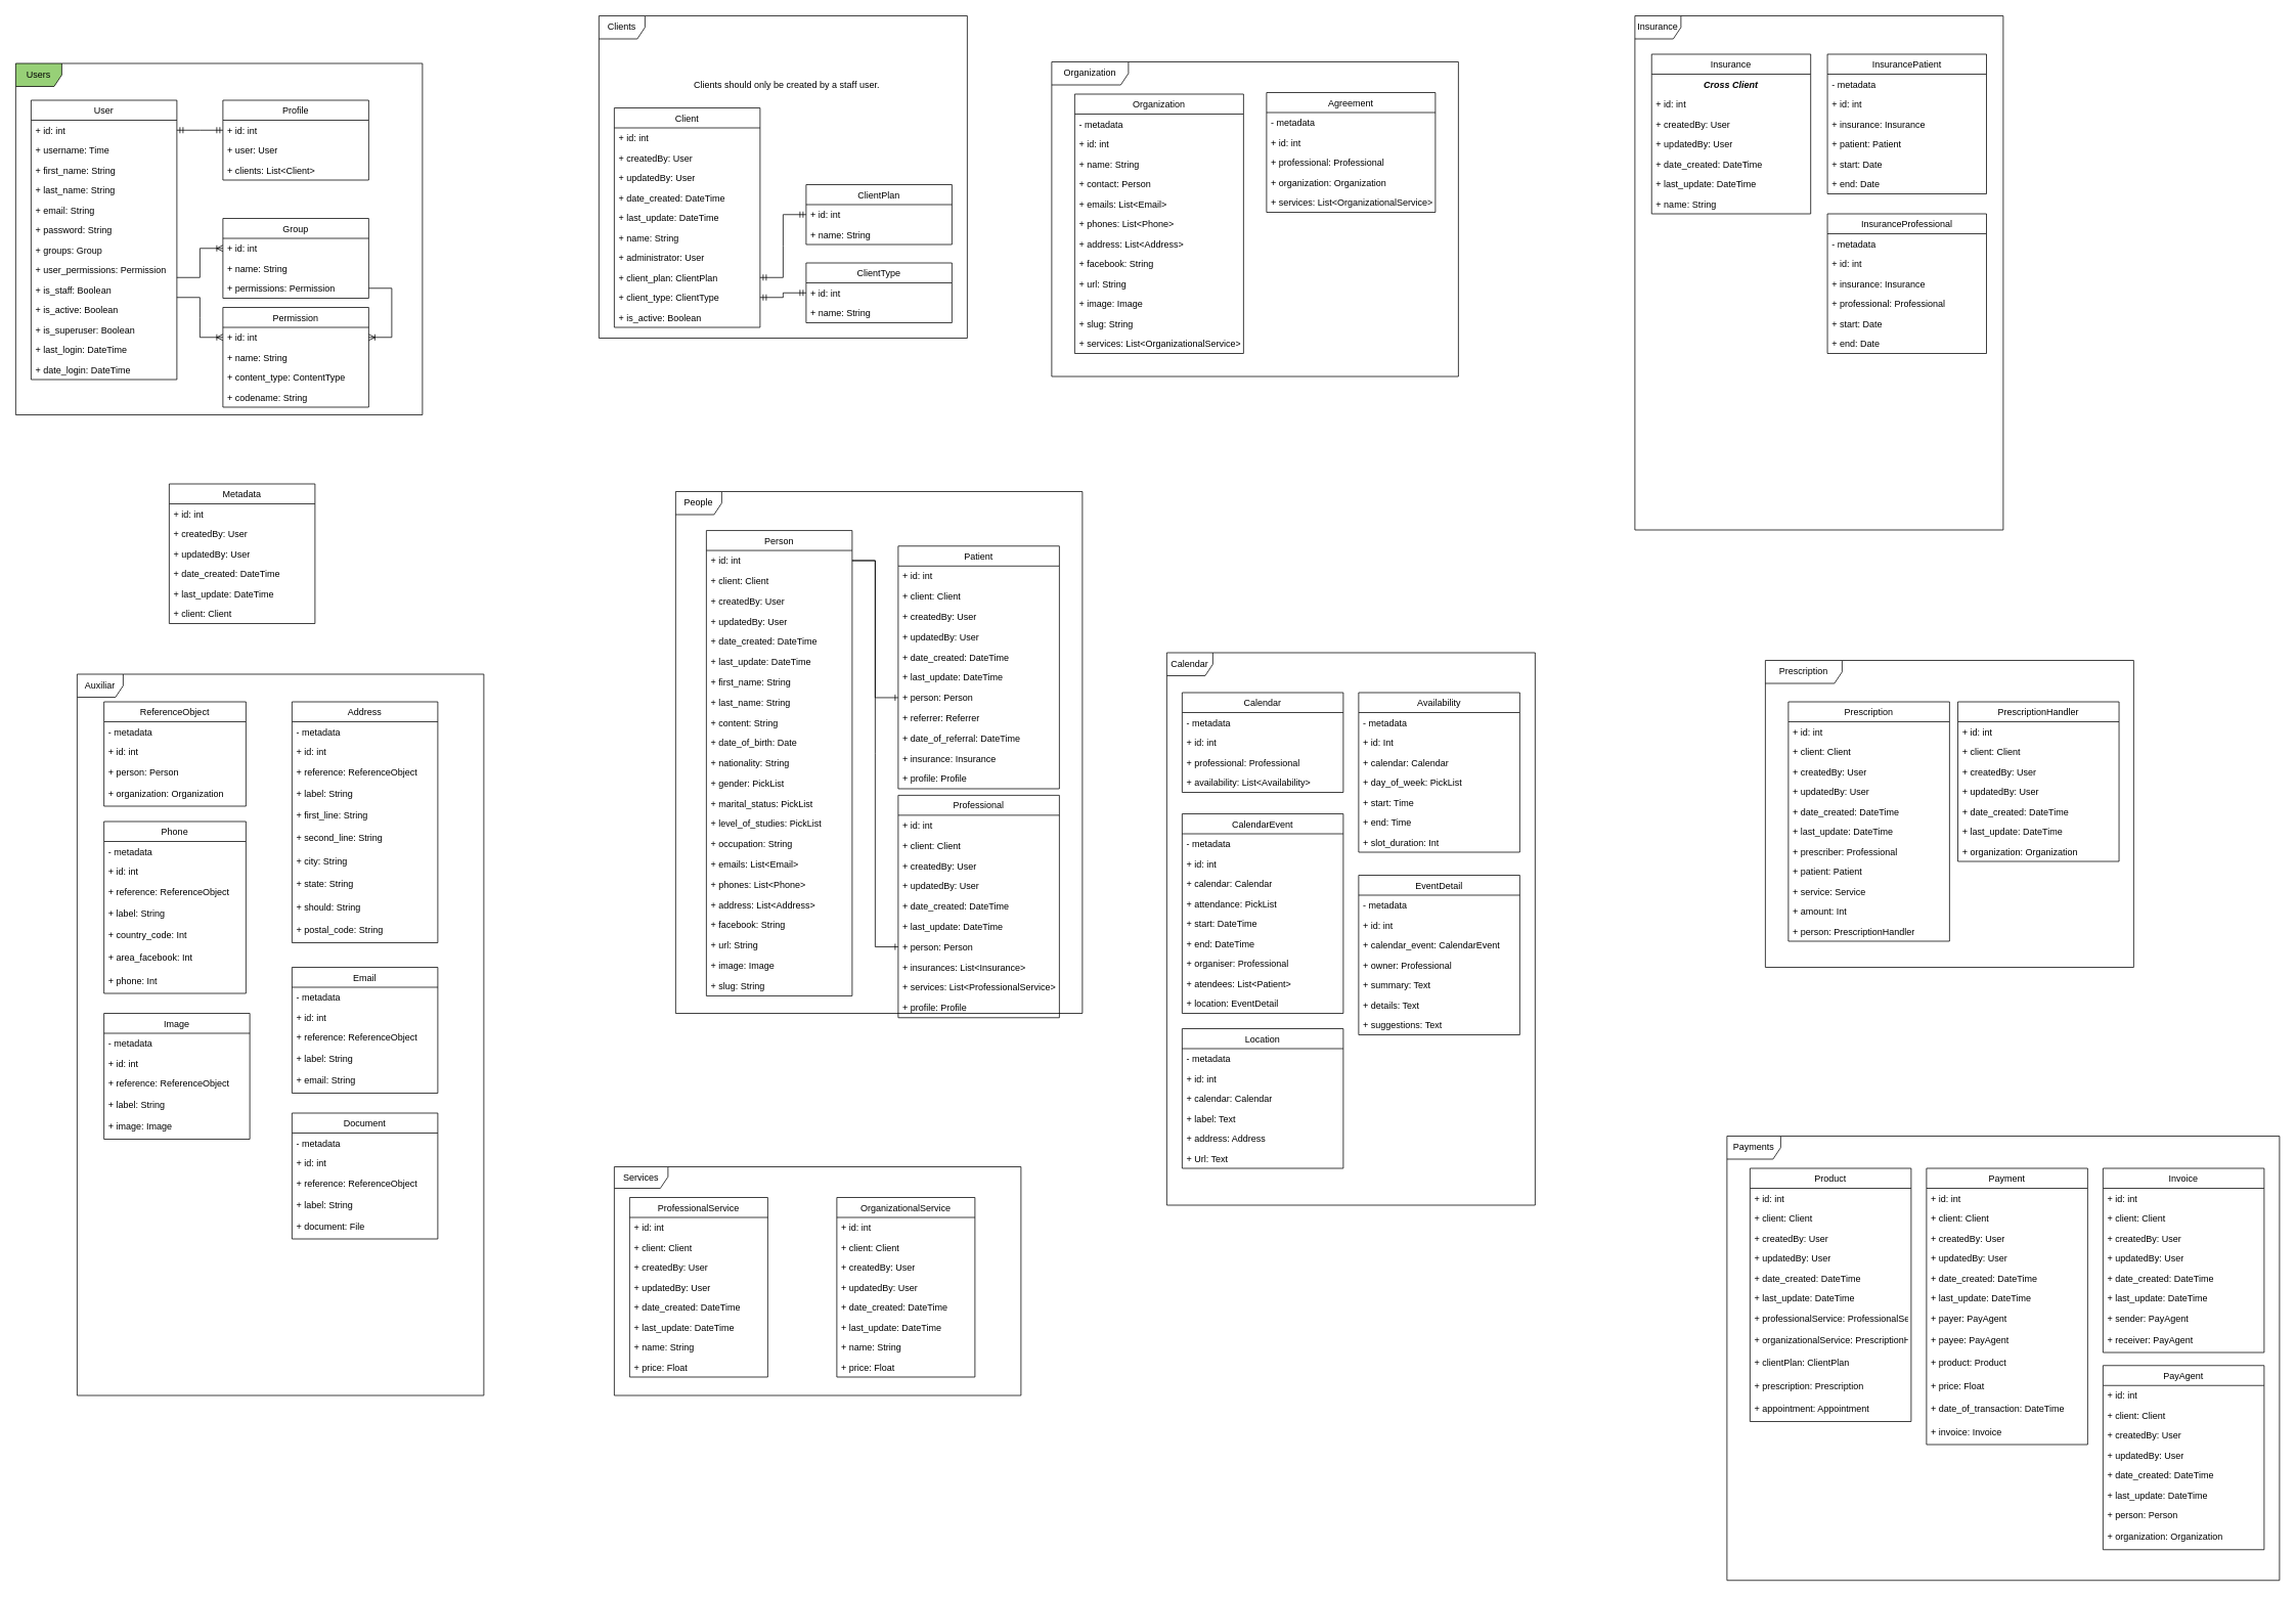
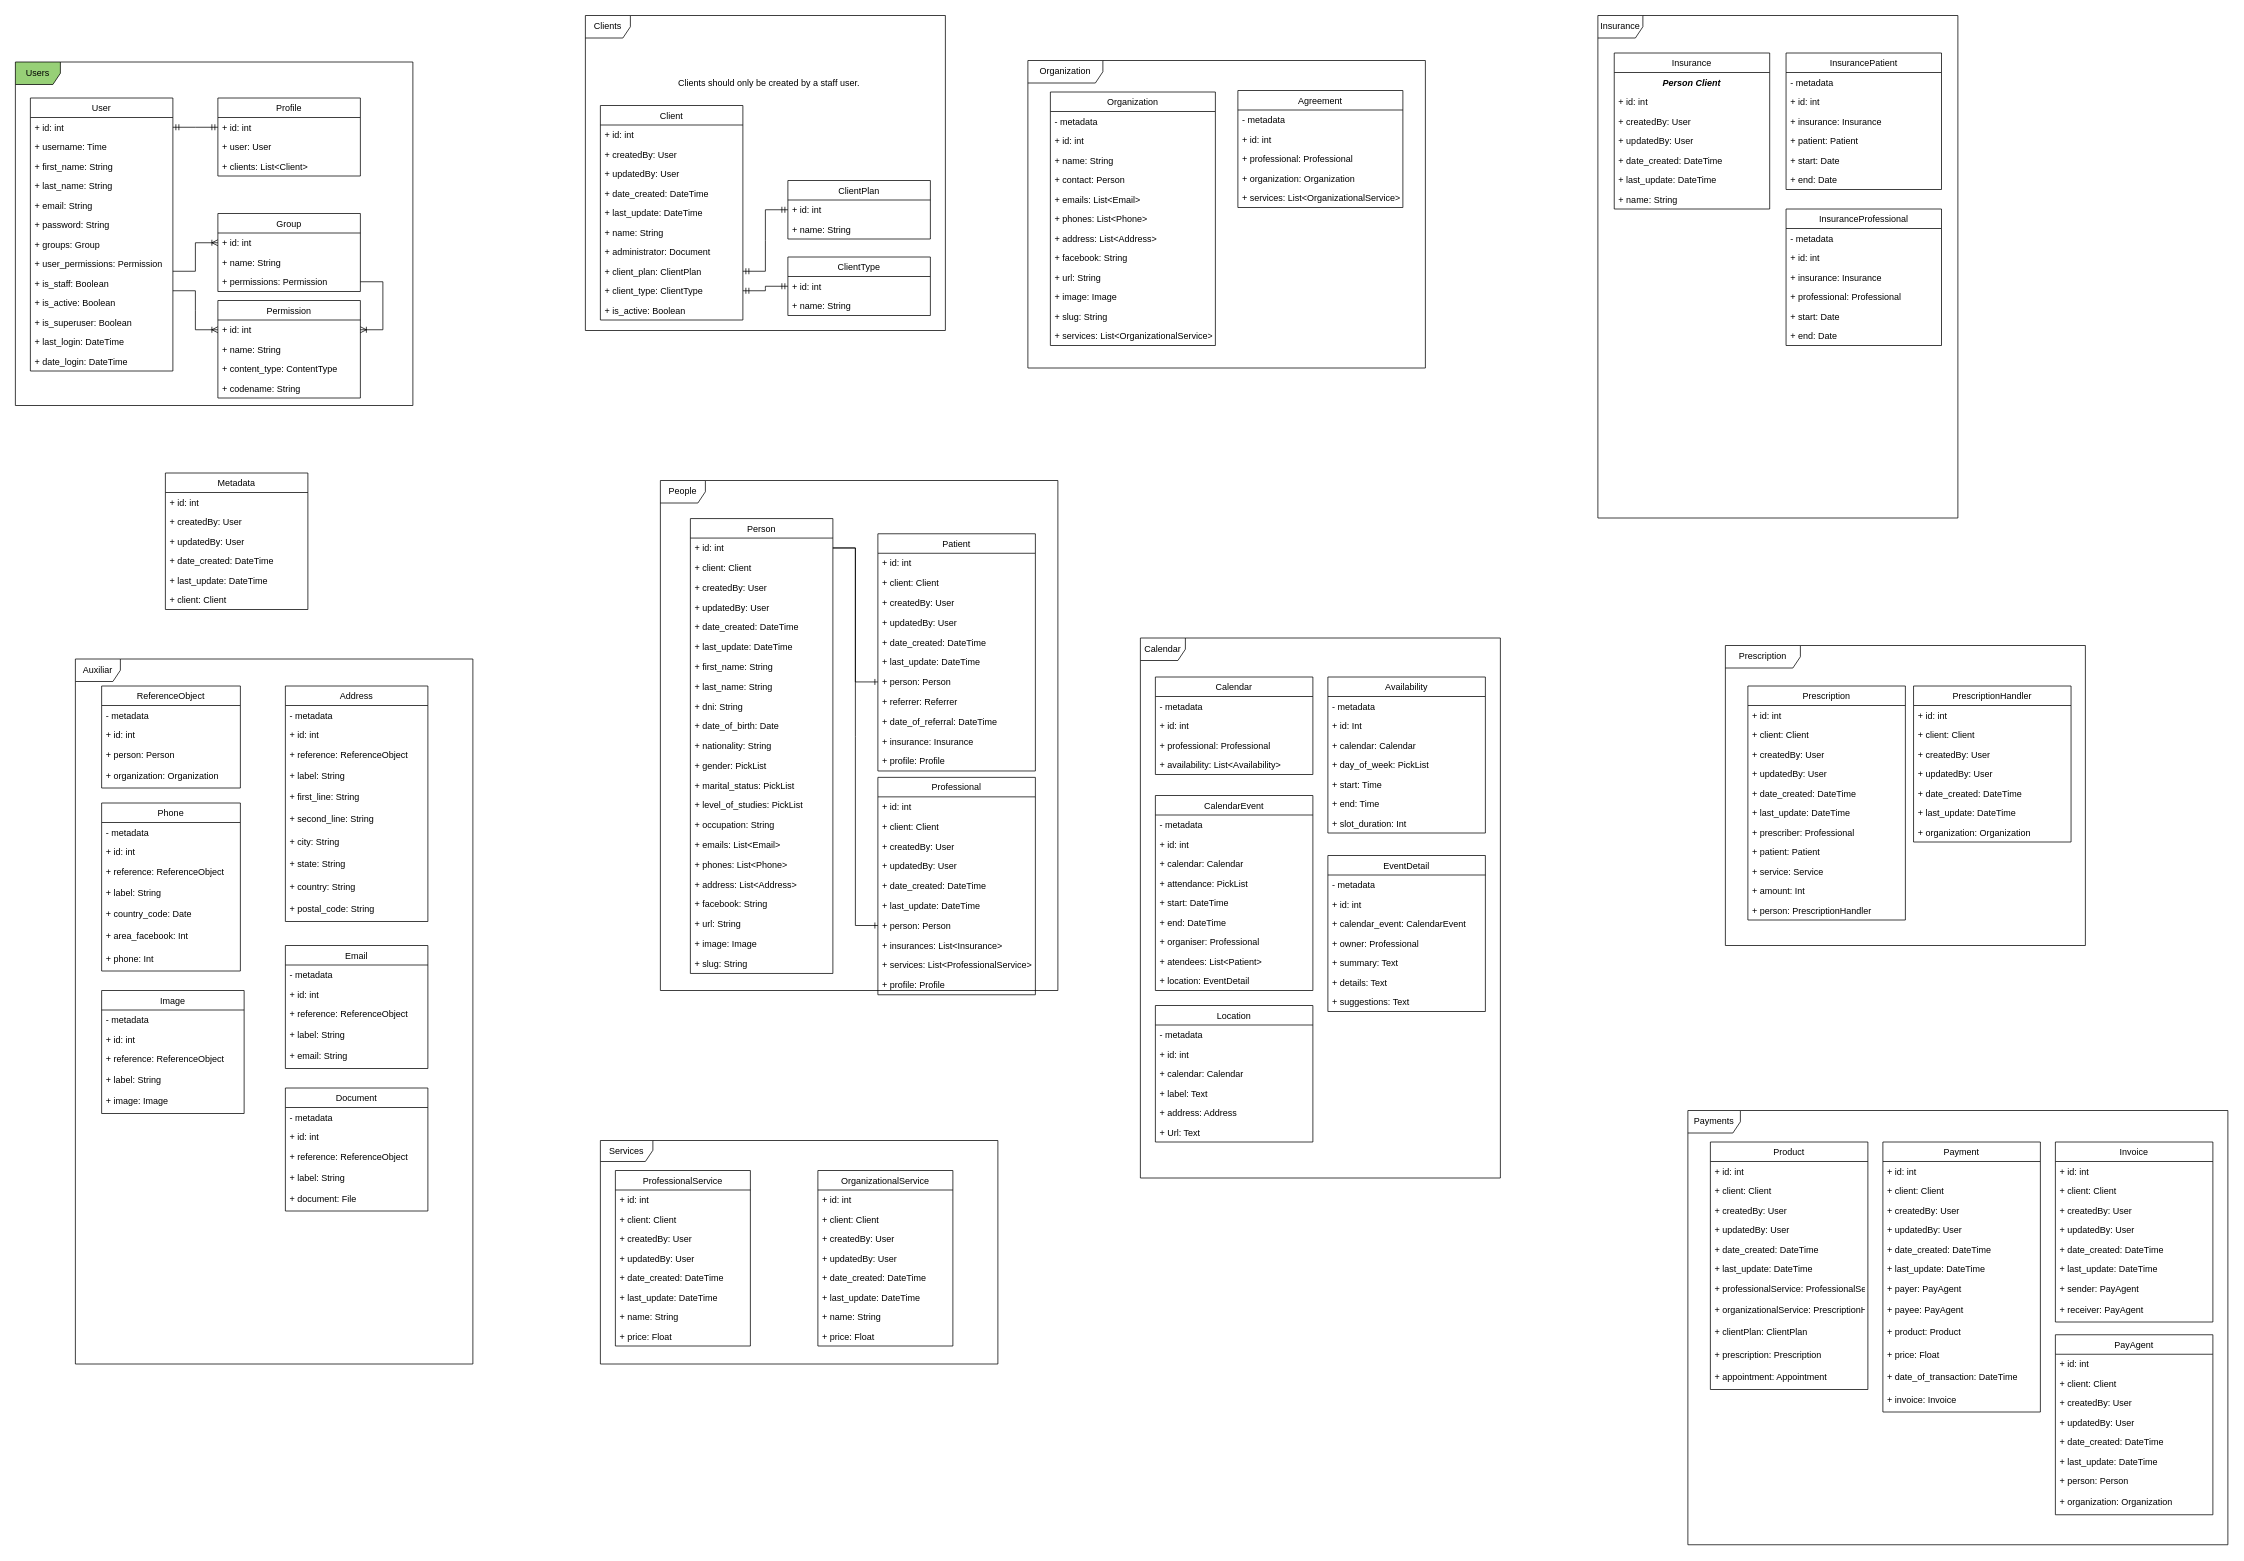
- <mxCell id="6" value="Cross Client" style="text;strokeColor=none;fillColor=none;align=center;verticalAlign=top;spacingLeft=4;spacingRight=4;overflow=hidden;rotatable=0;points=[[0,0.5],[1,0.5]];portConstraint=eastwest;fontStyle=3" parent="5" vertex="1"><mxGeometry y="26" width="207.273" height="26" as="geometry" /></mxCell>
+ <mxCell id="6" value="Person Client" style="text;strokeColor=none;fillColor=none;align=center;verticalAlign=top;spacingLeft=4;spacingRight=4;overflow=hidden;rotatable=0;points=[[0,0.5],[1,0.5]];portConstraint=eastwest;fontStyle=3" parent="5" vertex="1"><mxGeometry y="26" width="207.273" height="26" as="geometry" /></mxCell>
- <mxCell id="36" value="+ administrator: User" style="text;strokeColor=none;fillColor=none;align=left;verticalAlign=top;spacingLeft=4;spacingRight=4;overflow=hidden;rotatable=0;points=[[0,0.5],[1,0.5]];portConstraint=eastwest;" parent="29" vertex="1"><mxGeometry y="182" width="190" height="26" as="geometry" /></mxCell>
+ <mxCell id="36" value="+ administrator: Document" style="text;strokeColor=none;fillColor=none;align=left;verticalAlign=top;spacingLeft=4;spacingRight=4;overflow=hidden;rotatable=0;points=[[0,0.5],[1,0.5]];portConstraint=eastwest;" parent="29" vertex="1"><mxGeometry y="182" width="190" height="26" as="geometry" /></mxCell>
- <mxCell id="168" value="+ content: String" style="text;strokeColor=none;fillColor=none;align=left;verticalAlign=top;spacingLeft=4;spacingRight=4;overflow=hidden;rotatable=0;points=[[0,0.5],[1,0.5]];portConstraint=eastwest;" parent="159" vertex="1"><mxGeometry y="237.104" width="190" height="26.388" as="geometry" /></mxCell>
+ <mxCell id="168" value="+ dni: String" style="text;strokeColor=none;fillColor=none;align=left;verticalAlign=top;spacingLeft=4;spacingRight=4;overflow=hidden;rotatable=0;points=[[0,0.5],[1,0.5]];portConstraint=eastwest;" parent="159" vertex="1"><mxGeometry y="237.104" width="190" height="26.388" as="geometry" /></mxCell>
- <mxCell id="243" value="+ should: String" style="text;strokeColor=none;fillColor=none;align=left;verticalAlign=top;spacingLeft=4;spacingRight=4;overflow=hidden;rotatable=0;points=[[0,0.5],[1,0.5]];portConstraint=eastwest;" parent="234" vertex="1"><mxGeometry y="254" width="190" height="30" as="geometry" /></mxCell>
+ <mxCell id="243" value="+ country: String" style="text;strokeColor=none;fillColor=none;align=left;verticalAlign=top;spacingLeft=4;spacingRight=4;overflow=hidden;rotatable=0;points=[[0,0.5],[1,0.5]];portConstraint=eastwest;" parent="234" vertex="1"><mxGeometry y="254" width="190" height="30" as="geometry" /></mxCell>
- <mxCell id="250" value="+ country_code: Int" style="text;strokeColor=none;fillColor=none;align=left;verticalAlign=top;spacingLeft=4;spacingRight=4;overflow=hidden;rotatable=0;points=[[0,0.5],[1,0.5]];portConstraint=eastwest;" parent="245" vertex="1"><mxGeometry y="134" width="185" height="30" as="geometry" /></mxCell>
+ <mxCell id="250" value="+ country_code: Date" style="text;strokeColor=none;fillColor=none;align=left;verticalAlign=top;spacingLeft=4;spacingRight=4;overflow=hidden;rotatable=0;points=[[0,0.5],[1,0.5]];portConstraint=eastwest;" parent="245" vertex="1"><mxGeometry y="134" width="185" height="30" as="geometry" /></mxCell>
